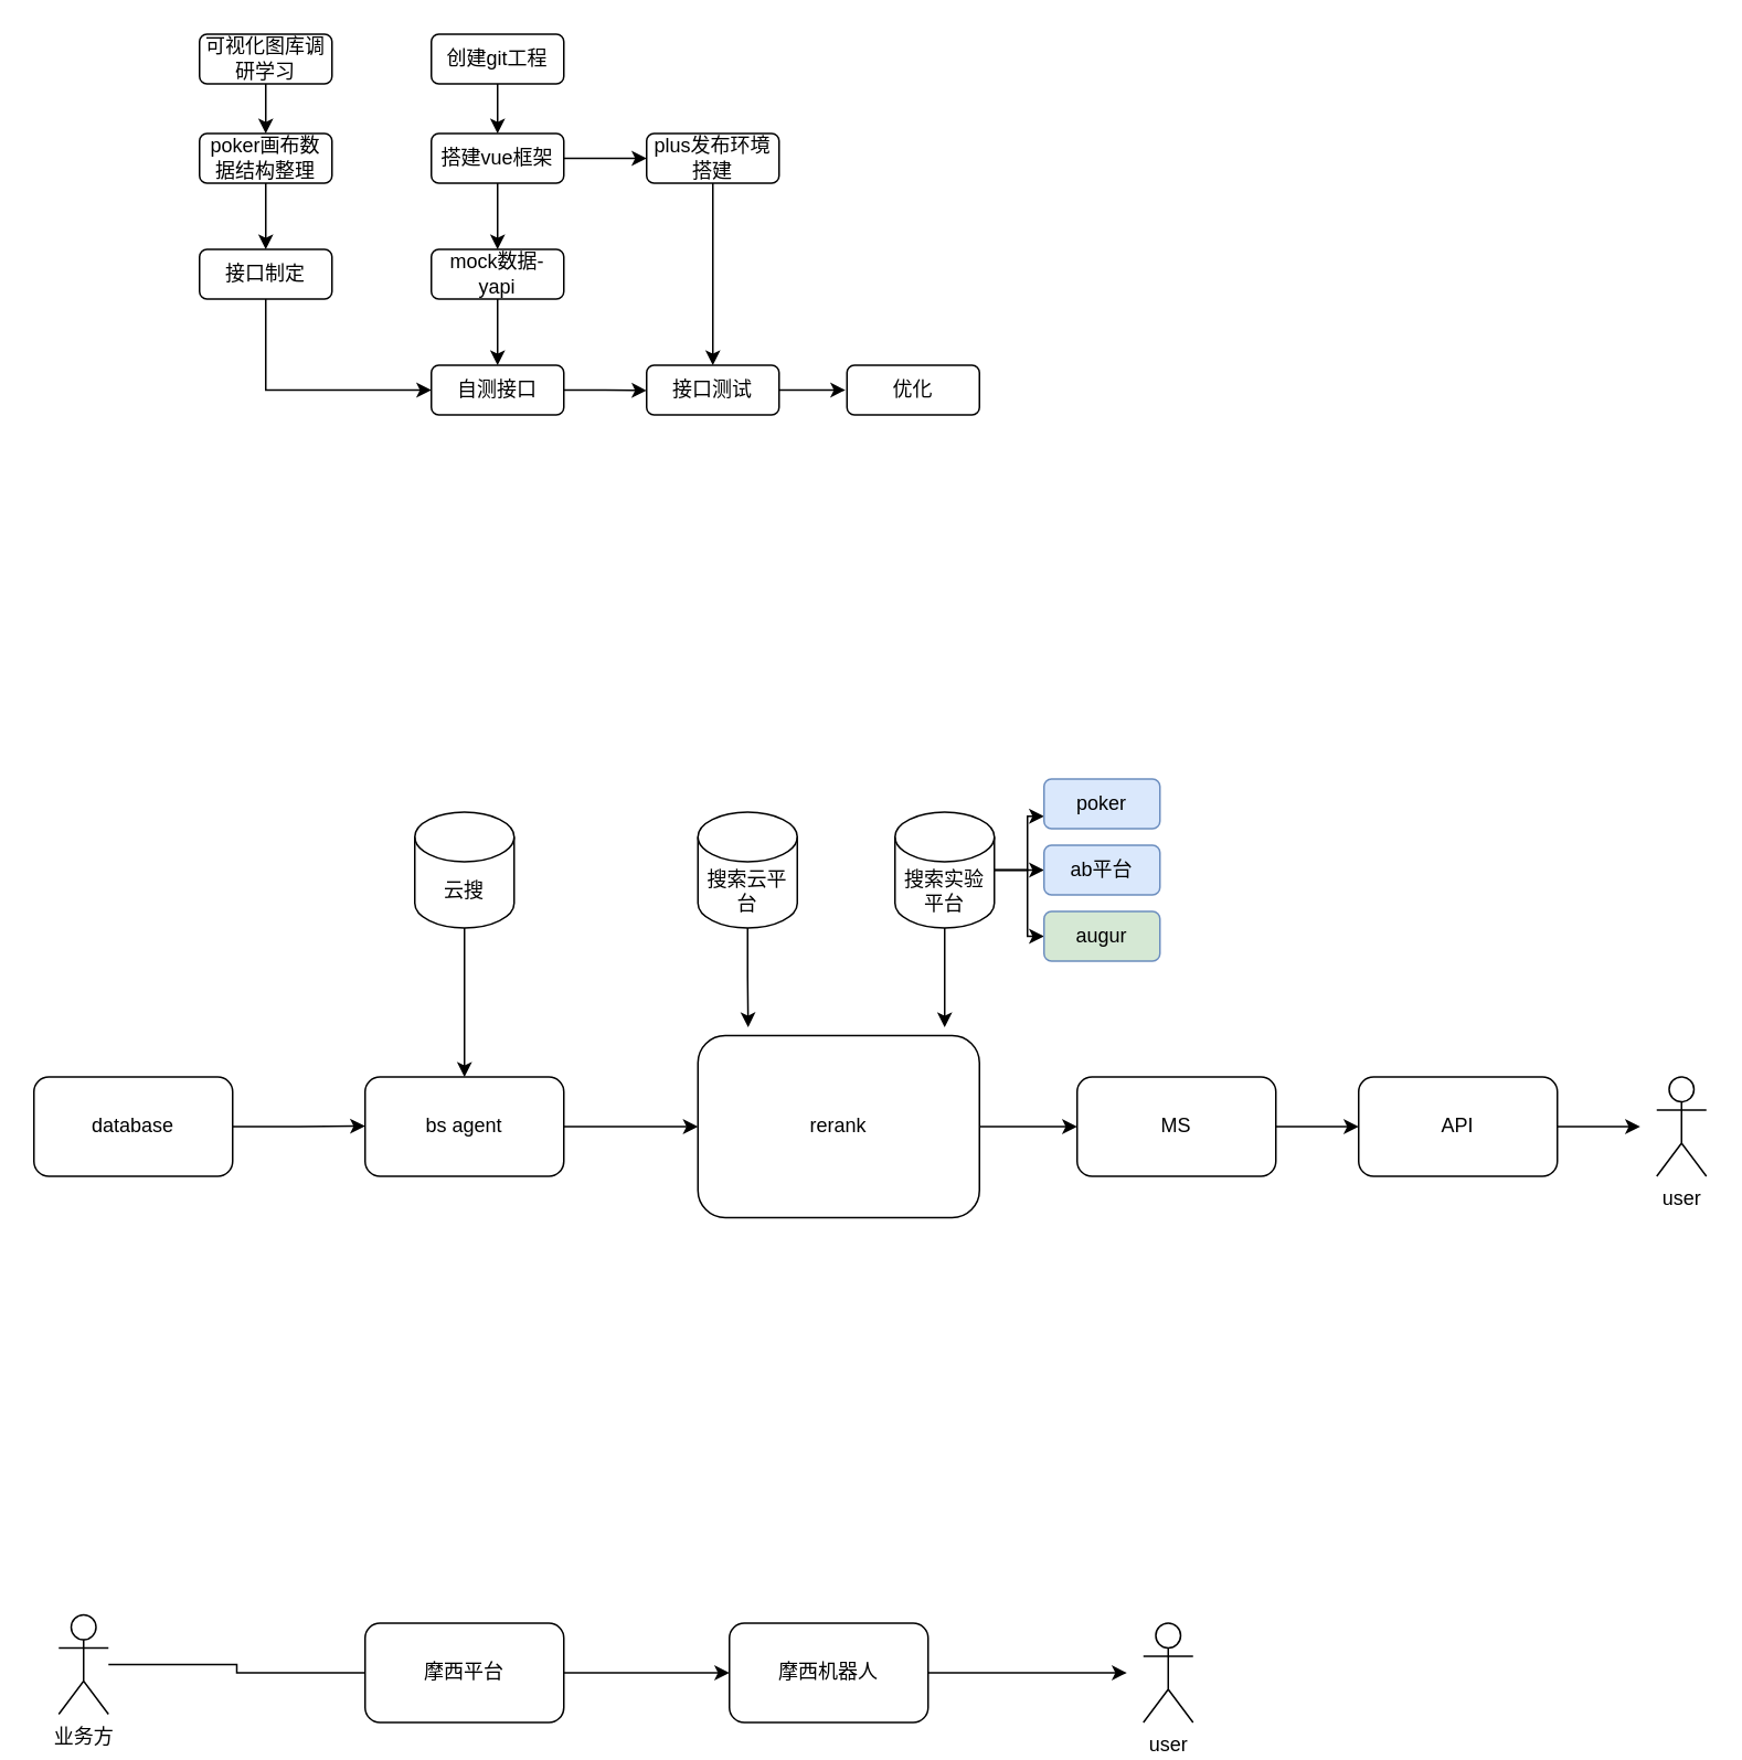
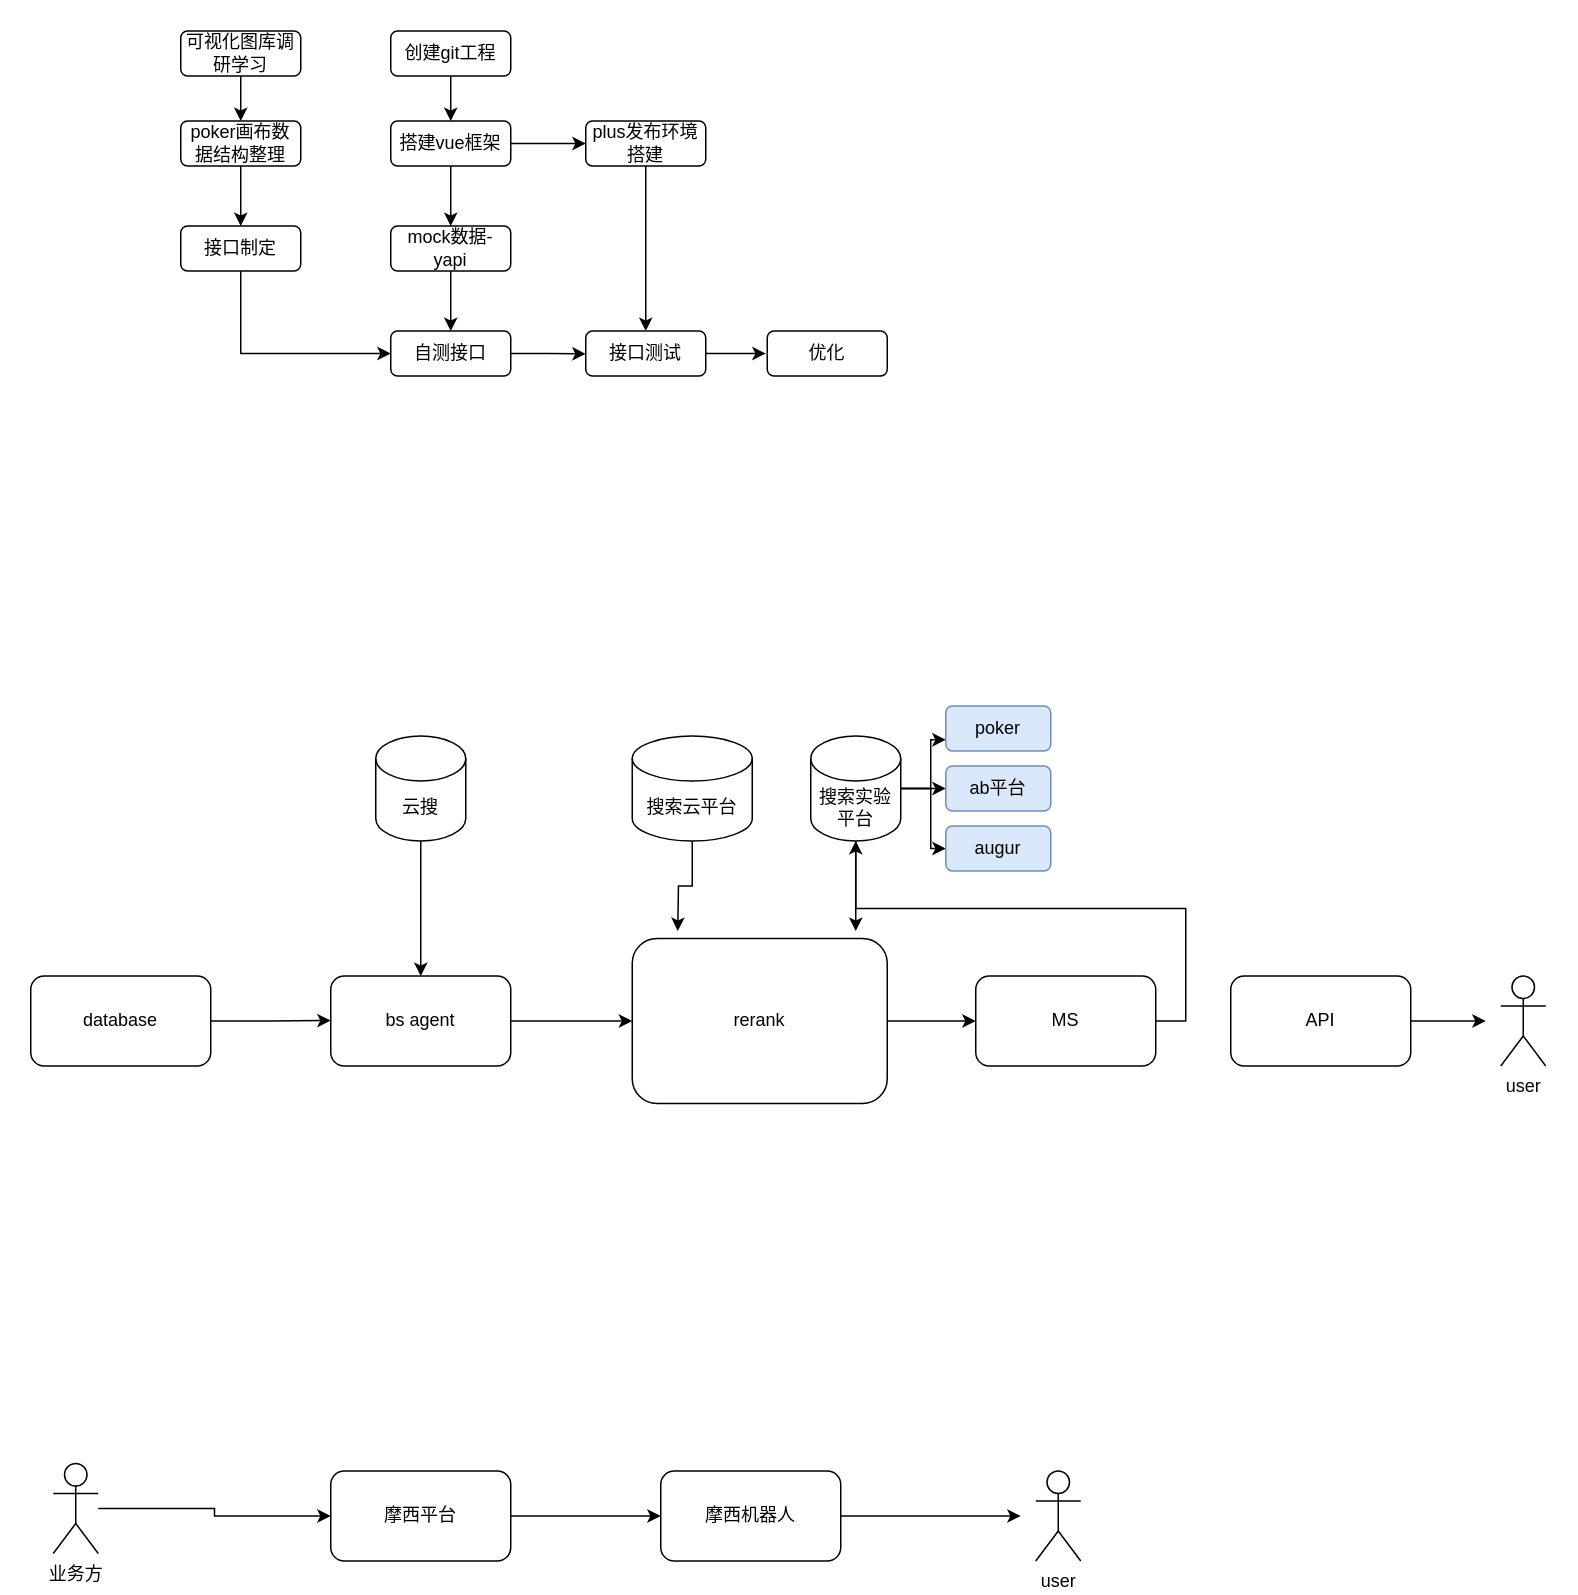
- <mxCell id="36" value="搜索云平台" style="shape=cylinder3;whiteSpace=wrap;html=1;boundedLbl=1;backgroundOutline=1;size=15;" vertex="1" parent="1"><mxGeometry x="421" y="490" width="60" height="70" as="geometry" /></mxCell>
+ <mxCell id="36" value="搜索云平台" style="shape=cylinder3;whiteSpace=wrap;html=1;boundedLbl=1;backgroundOutline=1;size=15;" vertex="1" parent="1"><mxGeometry x="421" y="490" width="80" height="70" as="geometry" /></mxCell>
- <mxCell id="50" value="augur" style="rounded=1;whiteSpace=wrap;html=1;fillColor=#d5e8d4;strokeColor=#6c8ebf;" vertex="1" parent="1"><mxGeometry x="630" y="550" width="70" height="30" as="geometry" /></mxCell>
+ <mxCell id="50" value="augur" style="rounded=1;whiteSpace=wrap;html=1;fillColor=#dae8fc;strokeColor=#6c8ebf;" vertex="1" parent="1"><mxGeometry x="630" y="550" width="70" height="30" as="geometry" /></mxCell>
- <mxCell id="28" style="edgeStyle=orthogonalEdgeStyle;rounded=0;orthogonalLoop=1;jettySize=auto;html=1;exitX=1;exitY=0.5;exitDx=0;exitDy=0;entryX=0;entryY=0.5;entryDx=0;entryDy=0;" edge="1" parent="1" source="29" target="31"><mxGeometry relative="1" as="geometry" /></mxCell>
+ <mxCell id="28" style="edgeStyle=orthogonalEdgeStyle;rounded=0;orthogonalLoop=1;jettySize=auto;html=1;exitX=1;exitY=0.5;exitDx=0;exitDy=0;" edge="1" parent="1" source="29" target="41"><mxGeometry relative="1" as="geometry" /></mxCell>
- <mxCell id="46" style="edgeStyle=orthogonalEdgeStyle;rounded=0;orthogonalLoop=1;jettySize=auto;html=1;entryX=0;entryY=0.5;entryDx=0;entryDy=0;endArrow=none;" edge="1" parent="1" source="47" target="43"><mxGeometry relative="1" as="geometry" /></mxCell>
+ <mxCell id="46" style="edgeStyle=orthogonalEdgeStyle;rounded=0;orthogonalLoop=1;jettySize=auto;html=1;entryX=0;entryY=0.5;entryDx=0;entryDy=0;" edge="1" parent="1" source="47" target="43"><mxGeometry relative="1" as="geometry" /></mxCell>
